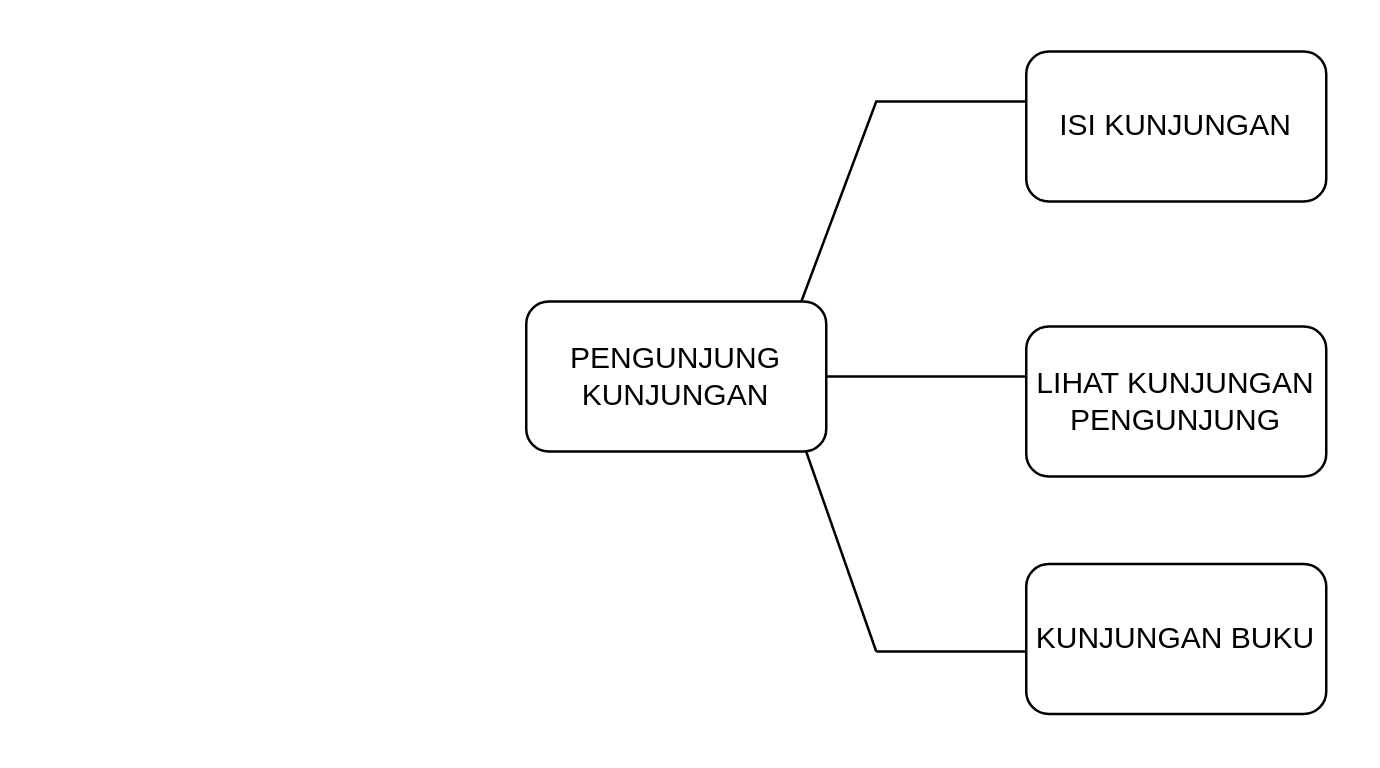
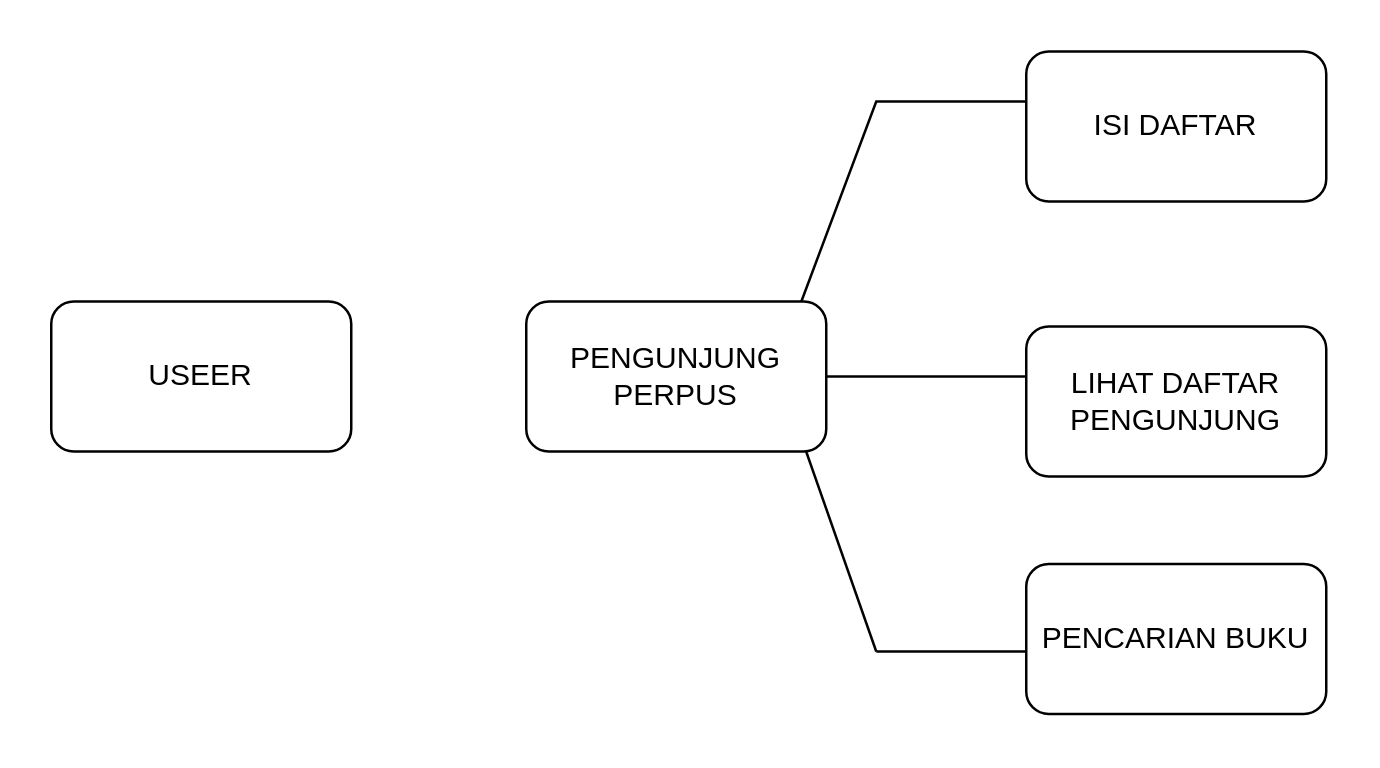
- <mxCell id="9" value="ISI KUNJUNGAN" style="rounded=1;whiteSpace=wrap;html=1;" vertex="1" parent="1"><mxGeometry x="410" y="20" width="120" height="60" as="geometry" /></mxCell>
+ <mxCell id="9" value="ISI DAFTAR" style="rounded=1;whiteSpace=wrap;html=1;" vertex="1" parent="1"><mxGeometry x="410" y="20" width="120" height="60" as="geometry" /></mxCell>
+ <mxCell id="2" value="USEER" style="rounded=1;whiteSpace=wrap;html=1;" vertex="1" parent="1"><mxGeometry x="20" y="120" width="120" height="60" as="geometry" /></mxCell>
- <mxCell id="11" value="PENGUNJUNG KUNJUNGAN" style="rounded=1;whiteSpace=wrap;html=1;" vertex="1" parent="1"><mxGeometry x="210" y="120" width="120" height="60" as="geometry" /></mxCell>
+ <mxCell id="11" value="PENGUNJUNG PERPUS" style="rounded=1;whiteSpace=wrap;html=1;" vertex="1" parent="1"><mxGeometry x="210" y="120" width="120" height="60" as="geometry" /></mxCell>
- <mxCell id="8" value="LIHAT KUNJUNGAN PENGUNJUNG" style="rounded=1;whiteSpace=wrap;html=1;" vertex="1" parent="1"><mxGeometry x="410" y="130" width="120" height="60" as="geometry" /></mxCell>
+ <mxCell id="8" value="LIHAT DAFTAR PENGUNJUNG" style="rounded=1;whiteSpace=wrap;html=1;" vertex="1" parent="1"><mxGeometry x="410" y="130" width="120" height="60" as="geometry" /></mxCell>
- <mxCell id="10" value="KUNJUNGAN BUKU" style="rounded=1;whiteSpace=wrap;html=1;" vertex="1" parent="1"><mxGeometry x="410" y="225" width="120" height="60" as="geometry" /></mxCell>
+ <mxCell id="10" value="PENCARIAN BUKU" style="rounded=1;whiteSpace=wrap;html=1;" vertex="1" parent="1"><mxGeometry x="410" y="225" width="120" height="60" as="geometry" /></mxCell>
